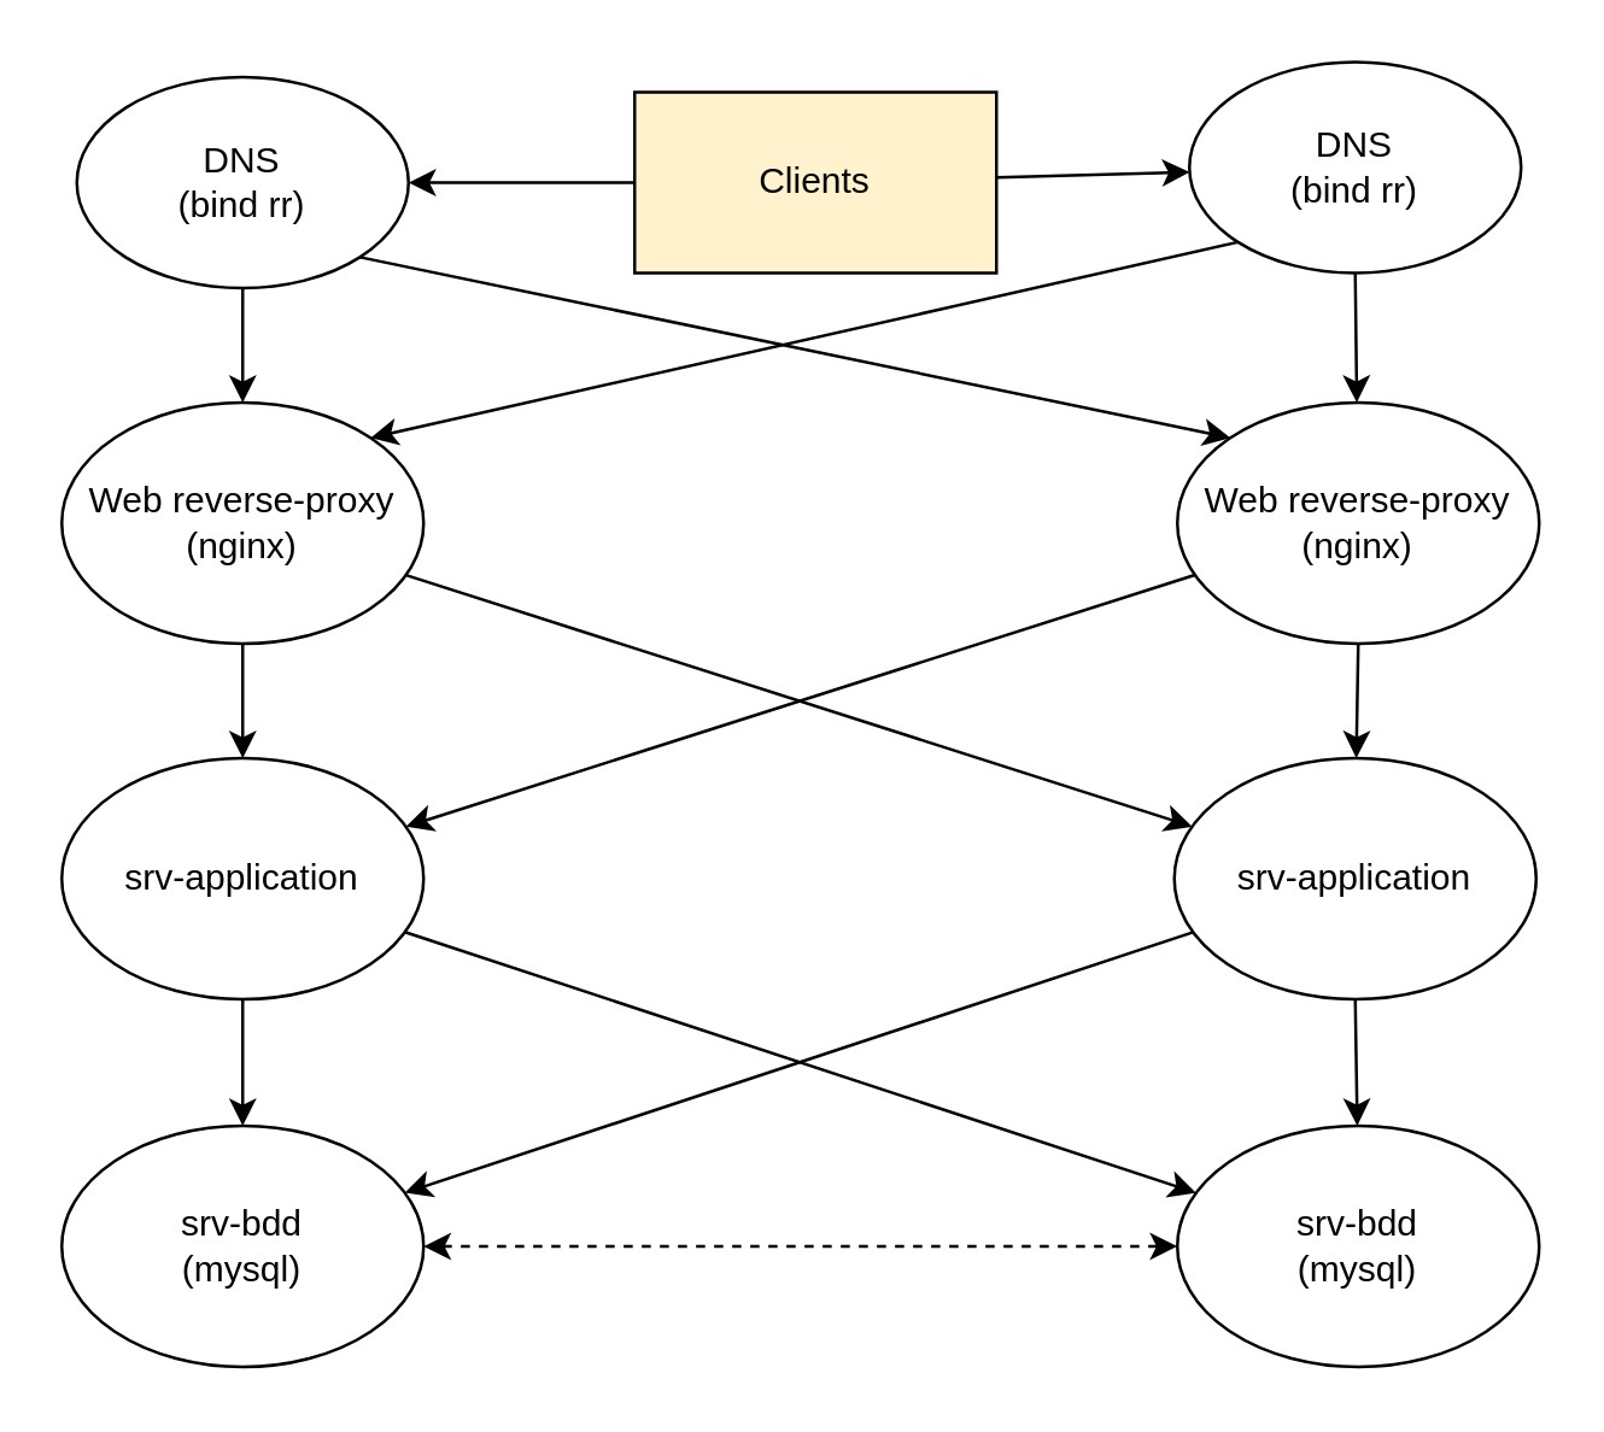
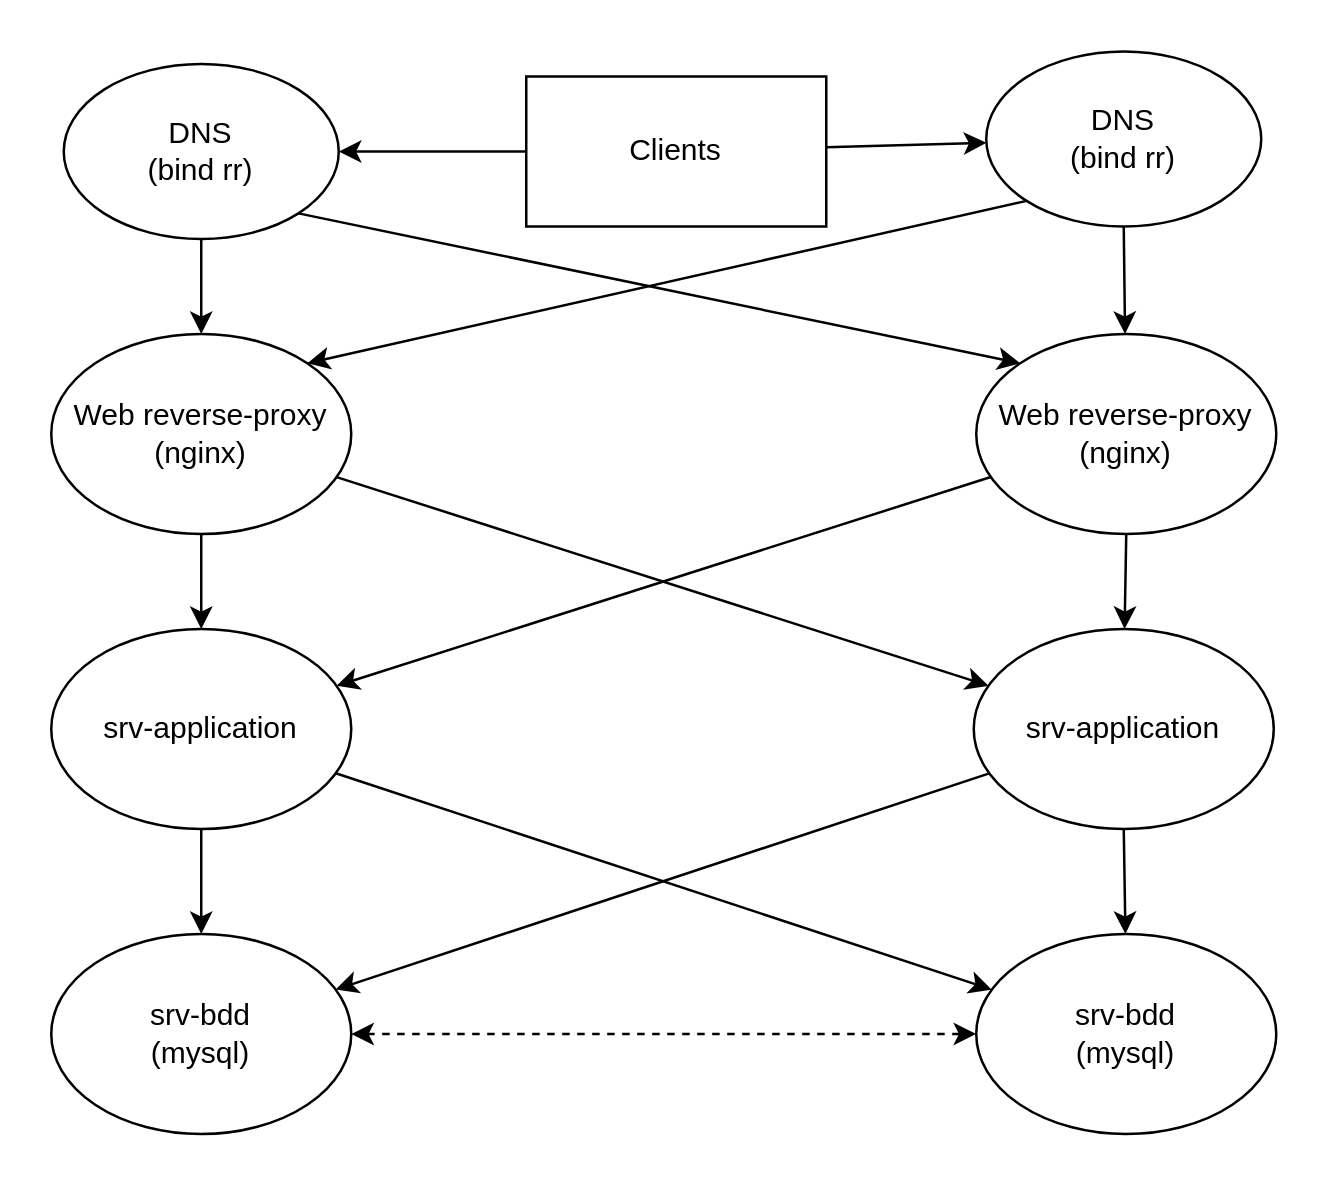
- <mxCell id="2" value="Clients" style="rounded=0;whiteSpace=wrap;html=1;fillColor=#fff2cc;" parent="1" vertex="1"><mxGeometry x="210" y="30" width="120" height="60" as="geometry" /></mxCell>
+ <mxCell id="2" value="Clients" style="rounded=0;whiteSpace=wrap;html=1;" parent="1" vertex="1"><mxGeometry x="210" y="30" width="120" height="60" as="geometry" /></mxCell>
